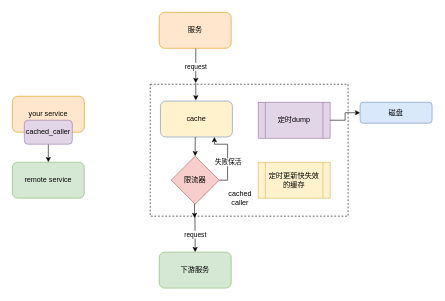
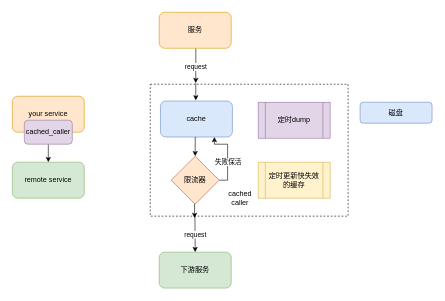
- <mxCell id="19" style="edgeStyle=orthogonalEdgeStyle;rounded=0;orthogonalLoop=1;jettySize=auto;html=1;exitX=1;exitY=0.5;exitDx=0;exitDy=0;entryX=0;entryY=0.5;entryDx=0;entryDy=0;" edge="1" parent="1" source="18" target="22"><mxGeometry relative="1" as="geometry" /></mxCell>
- <mxCell id="13" value="cache" style="rounded=1;whiteSpace=wrap;html=1;fillColor=#fff2cc;strokeColor=#6c8ebf;" vertex="1" parent="1"><mxGeometry x="267" y="168" width="120" height="60" as="geometry" /></mxCell>
+ <mxCell id="13" value="cache" style="rounded=1;whiteSpace=wrap;html=1;fillColor=#dae8fc;strokeColor=#6c8ebf;" vertex="1" parent="1"><mxGeometry x="267" y="168" width="120" height="60" as="geometry" /></mxCell>
- <mxCell id="17" value="限流器" style="rhombus;whiteSpace=wrap;html=1;fillColor=#f8cecc;strokeColor=#b85450;" vertex="1" parent="1"><mxGeometry x="285" y="260" width="80" height="80" as="geometry" /></mxCell>
+ <mxCell id="17" value="限流器" style="rhombus;whiteSpace=wrap;html=1;fillColor=#ffe6cc;strokeColor=#b85450;" vertex="1" parent="1"><mxGeometry x="285" y="260" width="80" height="80" as="geometry" /></mxCell>
